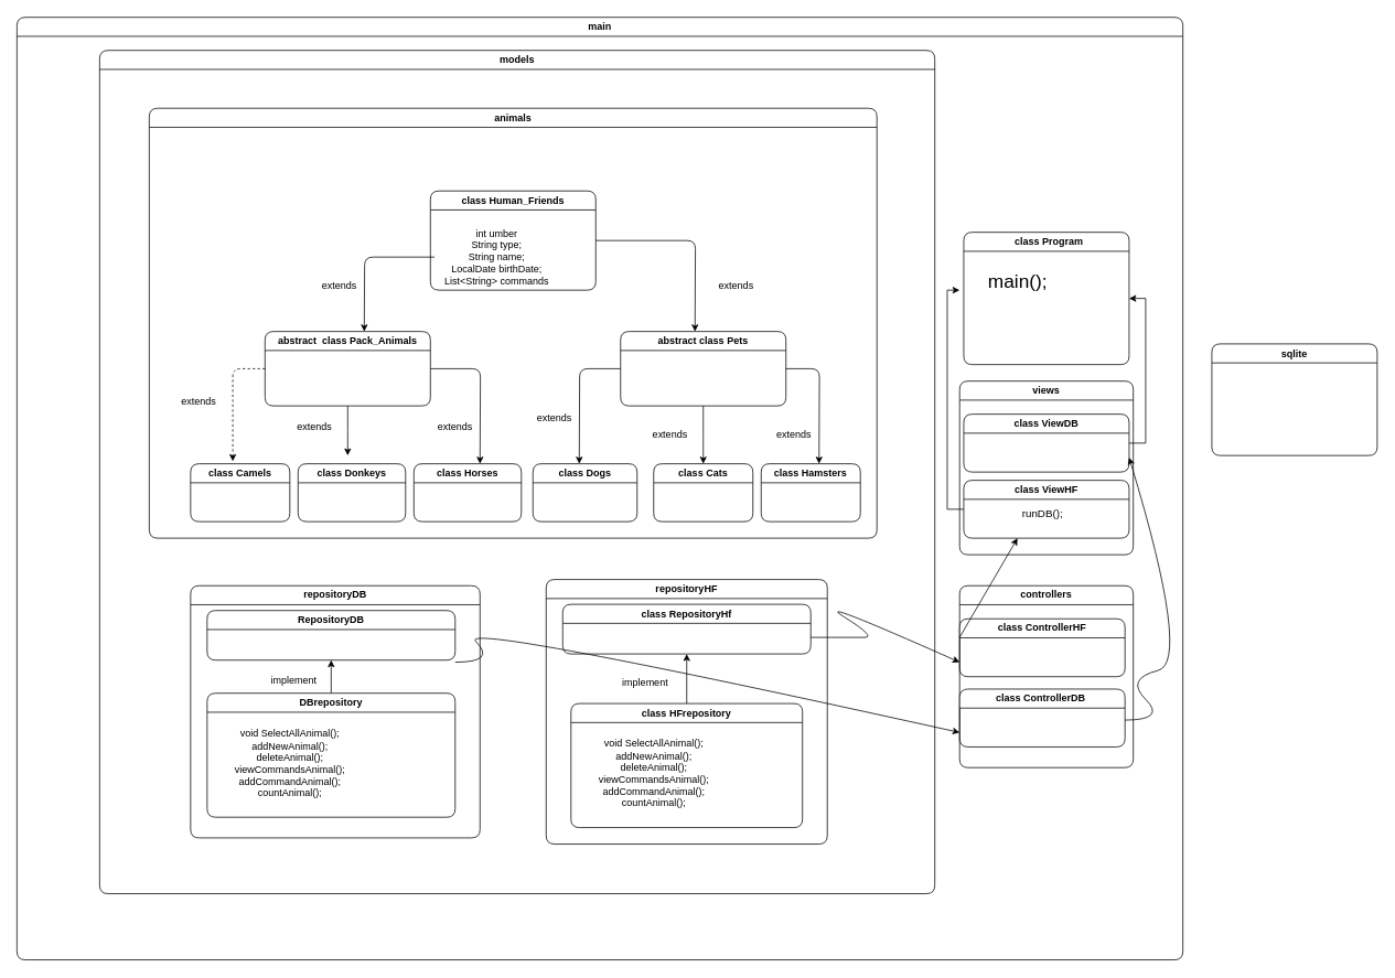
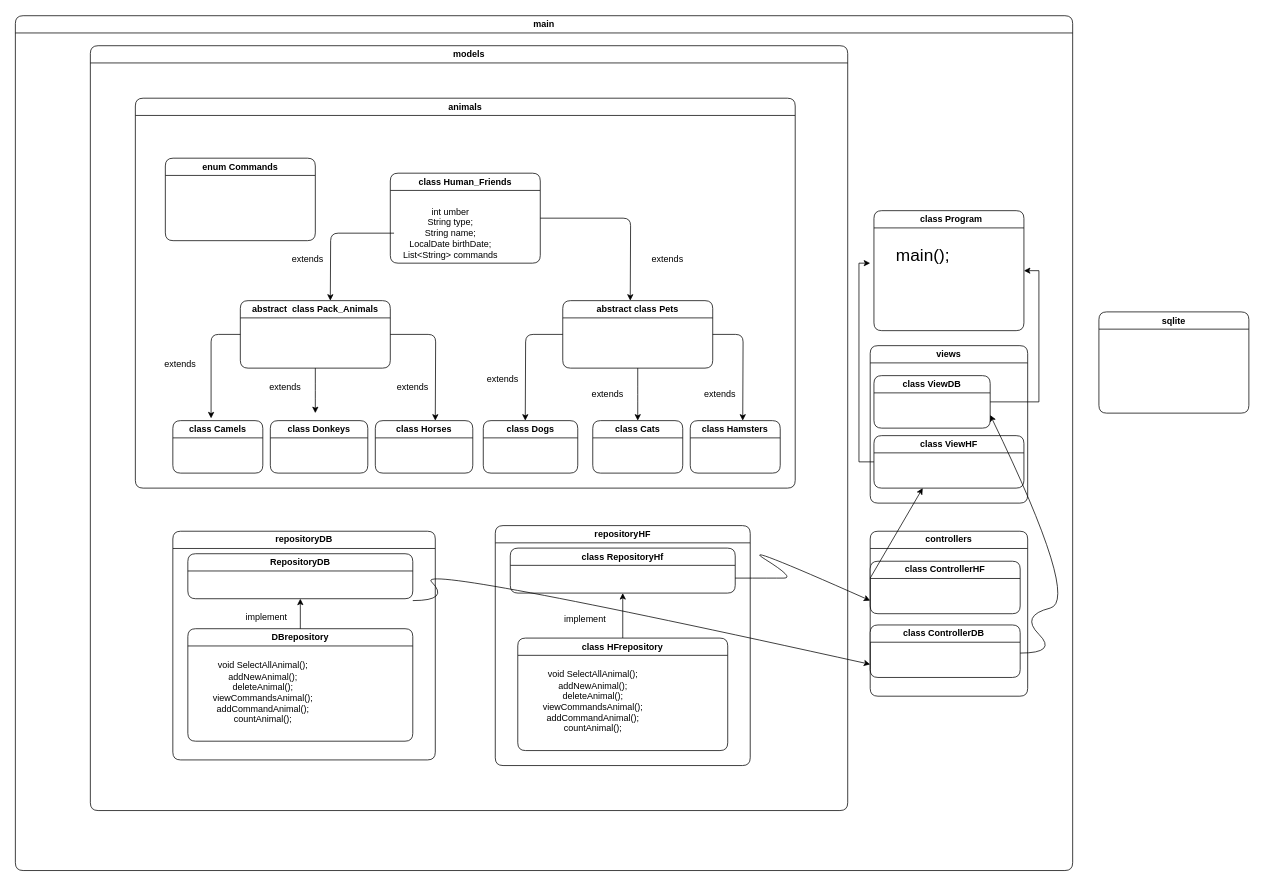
+ <mxCell id="43" value="enum Commands" style="swimlane;whiteSpace=wrap;html=1;labelBackgroundColor=none;rounded=1;" parent="42" vertex="1"><mxGeometry x="40" y="80" width="200" height="110" as="geometry" /></mxCell>
- <mxCell id="9" style="edgeStyle=orthogonalEdgeStyle;rounded=1;orthogonalLoop=1;jettySize=auto;html=1;exitX=0;exitY=0.5;exitDx=0;exitDy=0;entryX=0.425;entryY=-0.043;entryDx=0;entryDy=0;entryPerimeter=0;labelBackgroundColor=none;fontColor=default;dashed=1;" parent="1" source="11" target="16" edge="1"><mxGeometry relative="1" as="geometry" /></mxCell>
+ <mxCell id="9" style="edgeStyle=orthogonalEdgeStyle;rounded=1;orthogonalLoop=1;jettySize=auto;html=1;exitX=0;exitY=0.5;exitDx=0;exitDy=0;entryX=0.425;entryY=-0.043;entryDx=0;entryDy=0;entryPerimeter=0;labelBackgroundColor=none;fontColor=default;" parent="1" source="11" target="16" edge="1"><mxGeometry relative="1" as="geometry" /></mxCell>
- <mxCell id="45" value="class ViewDB" style="swimlane;whiteSpace=wrap;html=1;labelBackgroundColor=none;rounded=1;" parent="44" vertex="1"><mxGeometry x="5" y="40" width="200" height="70" as="geometry" /></mxCell>
+ <mxCell id="45" value="class ViewDB" style="swimlane;whiteSpace=wrap;html=1;labelBackgroundColor=none;rounded=1;" parent="44" vertex="1"><mxGeometry x="5" y="40" width="155" height="70" as="geometry" /></mxCell>
- <mxCell id="57" value="runDB();" style="text;html=1;align=center;verticalAlign=middle;resizable=0;points=[];autosize=1;strokeColor=none;fillColor=none;fontSize=13;" vertex="1" parent="1"><mxGeometry x="1225" y="605" width="70" height="30" as="geometry" /></mxCell>
